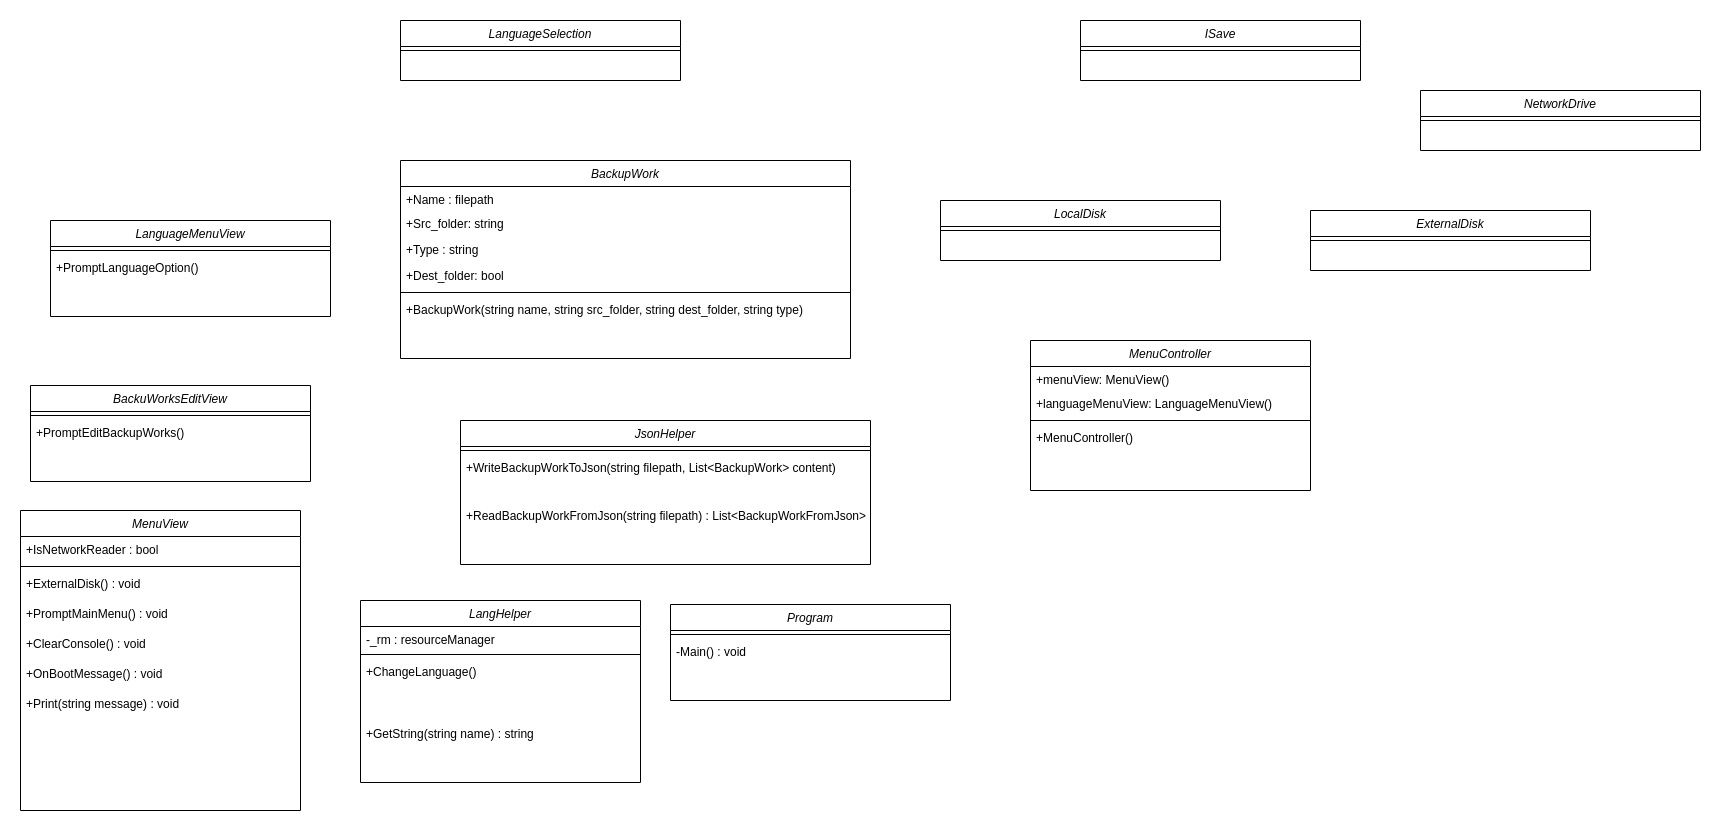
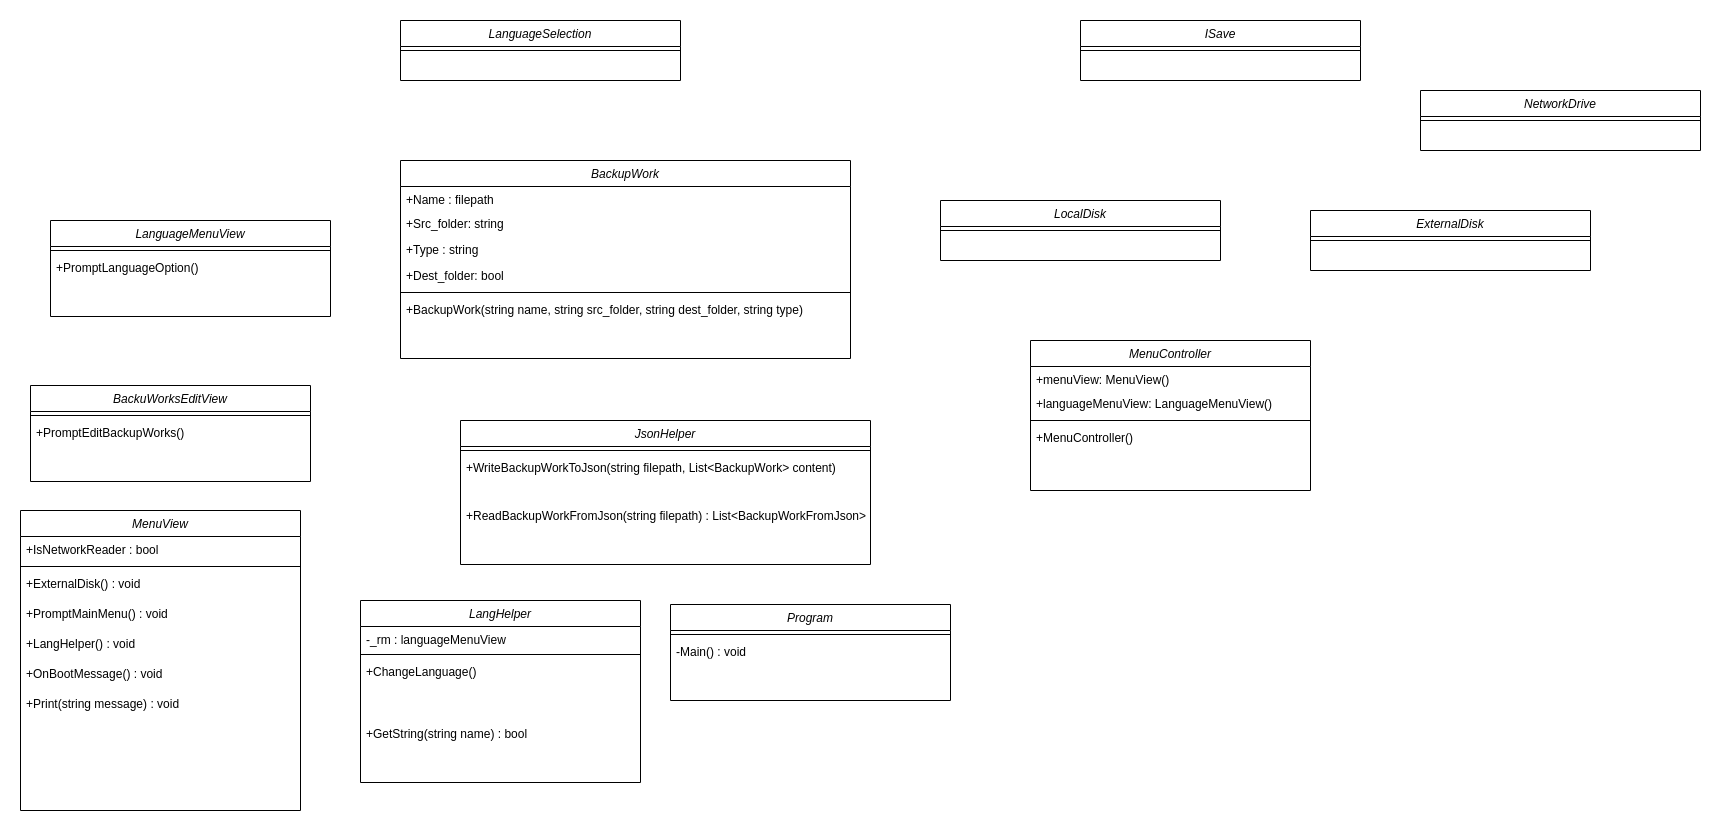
- <mxCell id="35" value="-_rm : resourceManager" style="text;align=left;verticalAlign=top;spacingLeft=4;spacingRight=4;overflow=hidden;rotatable=0;points=[[0,0.5],[1,0.5]];portConstraint=eastwest;" vertex="1" parent="34"><mxGeometry y="26" width="280" height="24" as="geometry" /></mxCell>
+ <mxCell id="35" value="-_rm : languageMenuView" style="text;align=left;verticalAlign=top;spacingLeft=4;spacingRight=4;overflow=hidden;rotatable=0;points=[[0,0.5],[1,0.5]];portConstraint=eastwest;" vertex="1" parent="34"><mxGeometry y="26" width="280" height="24" as="geometry" /></mxCell>
- <mxCell id="27" value="+ClearConsole() : void" style="text;align=left;verticalAlign=top;spacingLeft=4;spacingRight=4;overflow=hidden;rotatable=0;points=[[0,0.5],[1,0.5]];portConstraint=eastwest;" vertex="1" parent="22"><mxGeometry y="120" width="280" height="30" as="geometry" /></mxCell>
+ <mxCell id="27" value="+LangHelper() : void" style="text;align=left;verticalAlign=top;spacingLeft=4;spacingRight=4;overflow=hidden;rotatable=0;points=[[0,0.5],[1,0.5]];portConstraint=eastwest;" vertex="1" parent="22"><mxGeometry y="120" width="280" height="30" as="geometry" /></mxCell>
- <mxCell id="38" value="+GetString(string name) : string" style="text;align=left;verticalAlign=top;spacingLeft=4;spacingRight=4;overflow=hidden;rotatable=0;points=[[0,0.5],[1,0.5]];portConstraint=eastwest;" vertex="1" parent="34"><mxGeometry y="120" width="280" height="62" as="geometry" /></mxCell>
+ <mxCell id="38" value="+GetString(string name) : bool" style="text;align=left;verticalAlign=top;spacingLeft=4;spacingRight=4;overflow=hidden;rotatable=0;points=[[0,0.5],[1,0.5]];portConstraint=eastwest;" vertex="1" parent="34"><mxGeometry y="120" width="280" height="62" as="geometry" /></mxCell>
